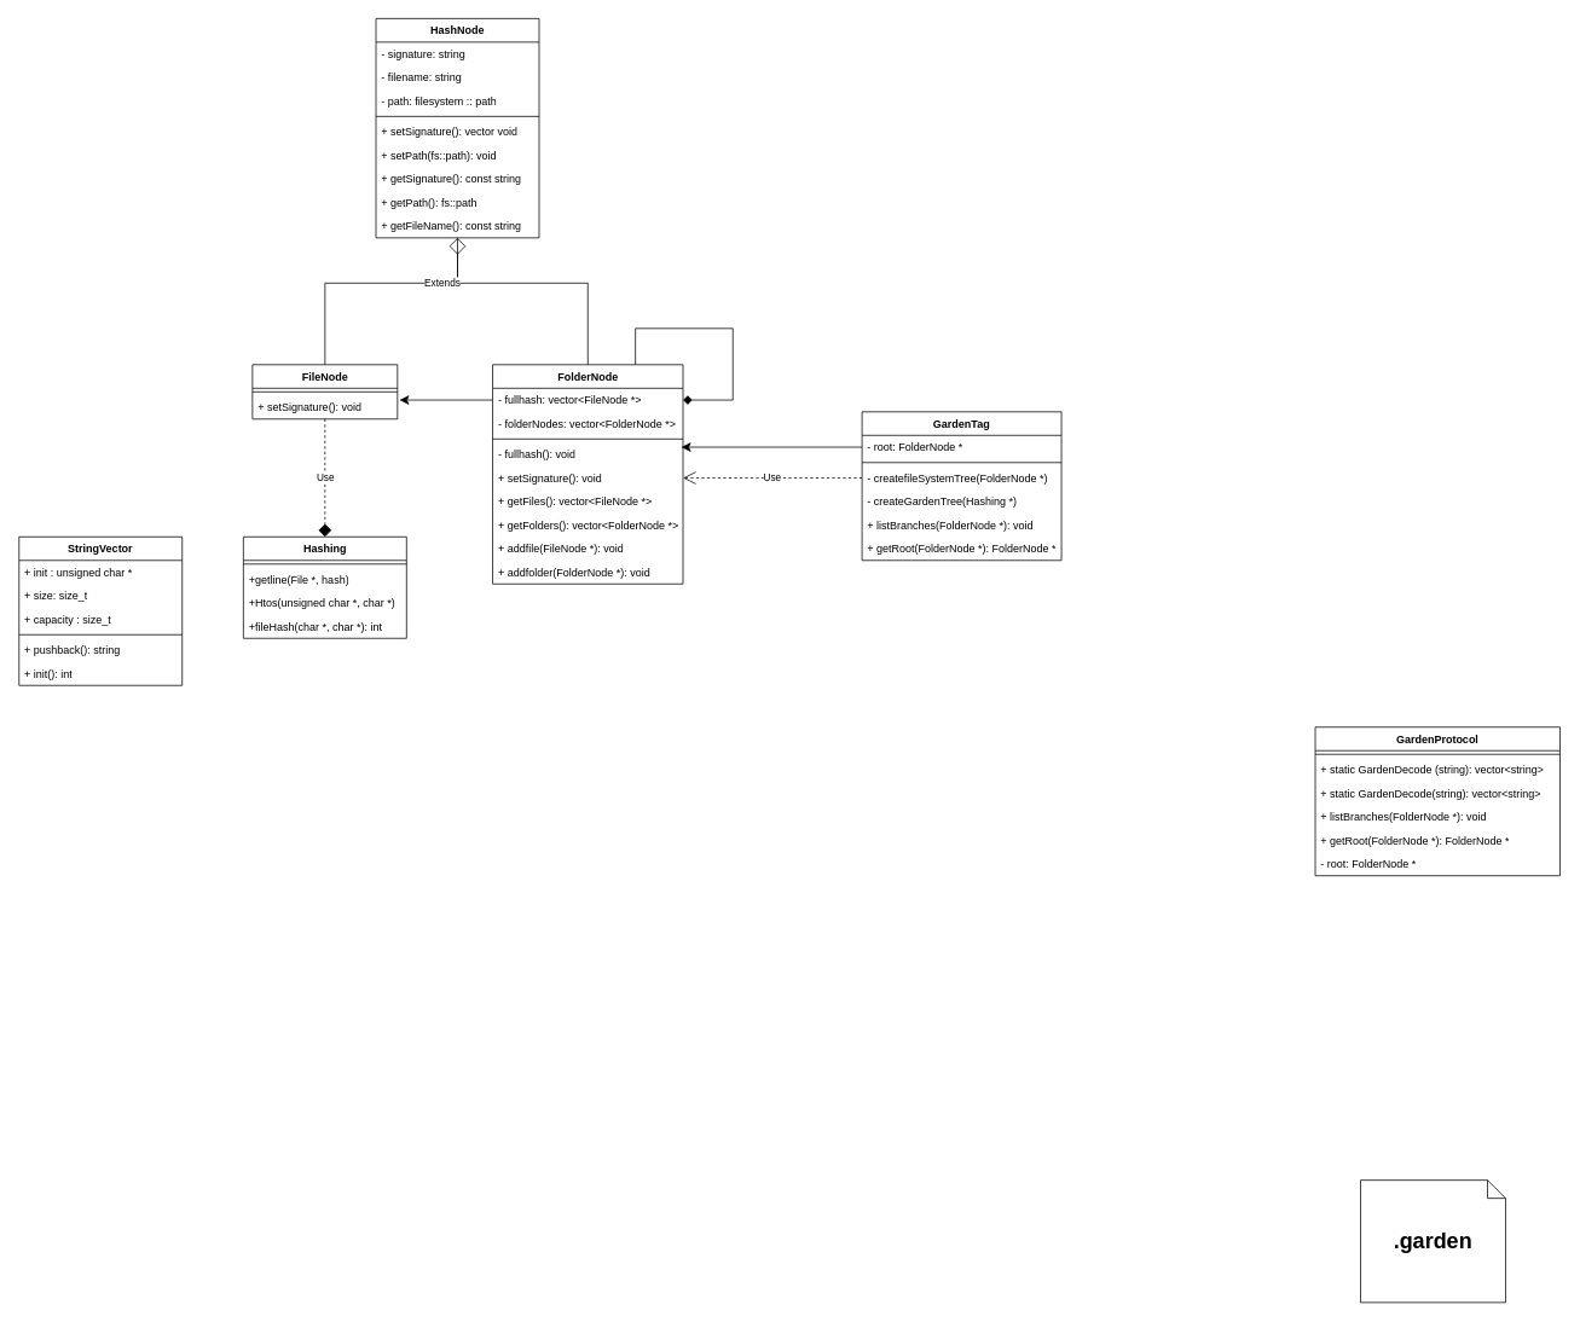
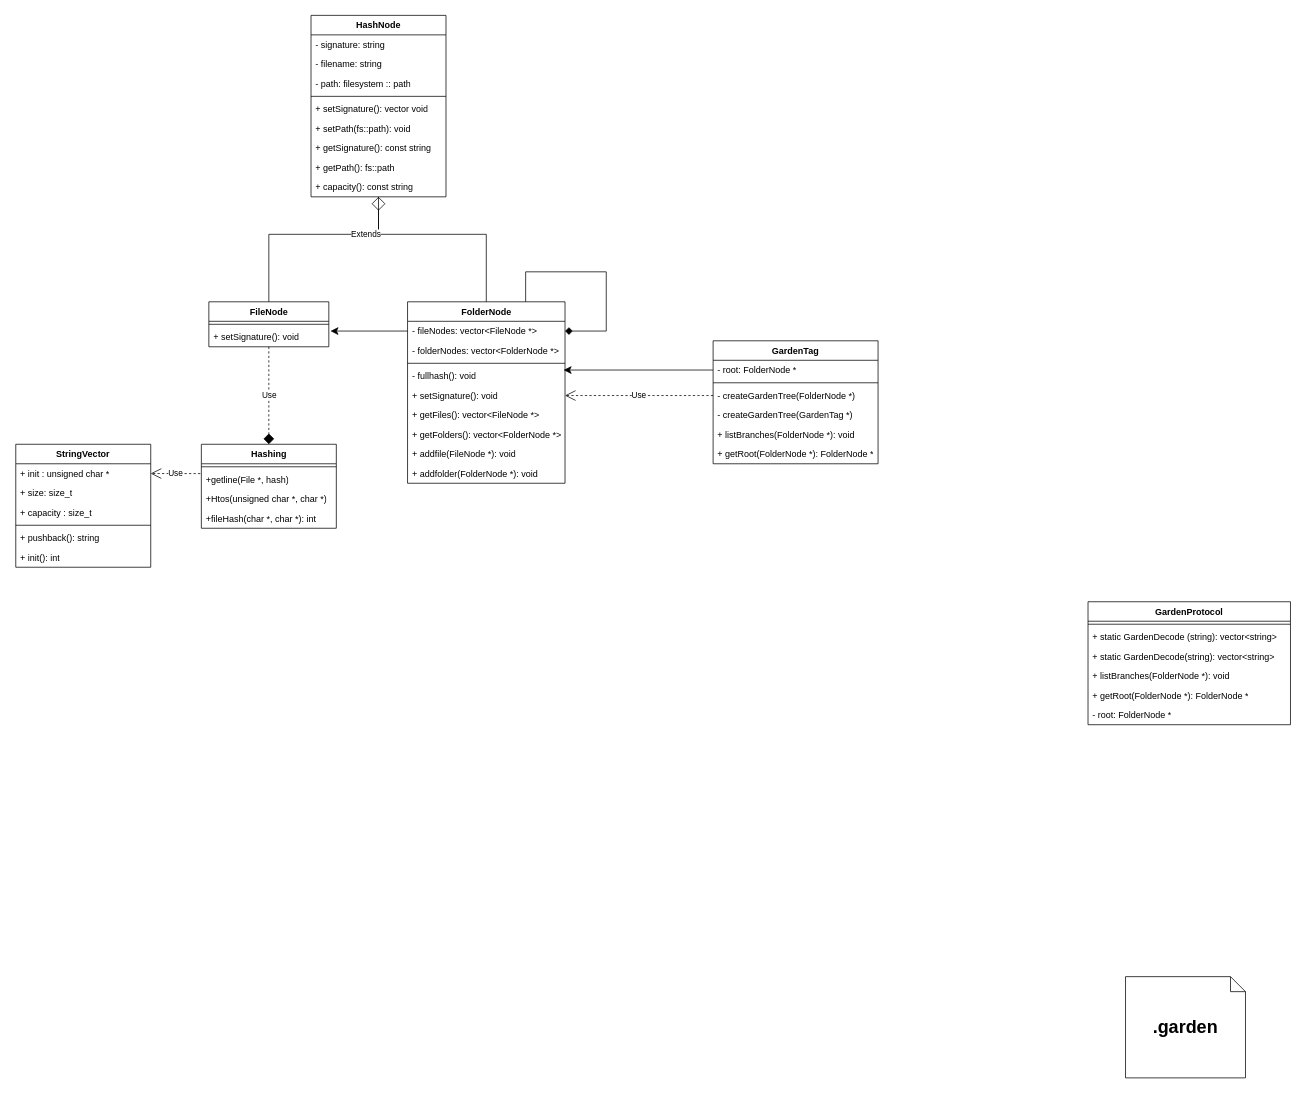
- <mxCell id="11" value="+ getFileName(): const string" style="text;strokeColor=none;fillColor=none;align=left;verticalAlign=top;spacingLeft=4;spacingRight=4;overflow=hidden;rotatable=0;points=[[0,0.5],[1,0.5]];portConstraint=eastwest;whiteSpace=wrap;html=1;" vertex="1" parent="2"><mxGeometry y="216" width="180" height="26" as="geometry" /></mxCell>
+ <mxCell id="11" value="+ capacity(): const string" style="text;strokeColor=none;fillColor=none;align=left;verticalAlign=top;spacingLeft=4;spacingRight=4;overflow=hidden;rotatable=0;points=[[0,0.5],[1,0.5]];portConstraint=eastwest;whiteSpace=wrap;html=1;" vertex="1" parent="2"><mxGeometry y="216" width="180" height="26" as="geometry" /></mxCell>
- <mxCell id="13" value="- fullhash: vector&amp;lt;FileNode *&amp;gt;" style="text;strokeColor=none;fillColor=none;align=left;verticalAlign=top;spacingLeft=4;spacingRight=4;overflow=hidden;rotatable=0;points=[[0,0.5],[1,0.5]];portConstraint=eastwest;whiteSpace=wrap;html=1;" vertex="1" parent="12"><mxGeometry y="26" width="210" height="26" as="geometry" /></mxCell>
+ <mxCell id="13" value="- fileNodes: vector&amp;lt;FileNode *&amp;gt;" style="text;strokeColor=none;fillColor=none;align=left;verticalAlign=top;spacingLeft=4;spacingRight=4;overflow=hidden;rotatable=0;points=[[0,0.5],[1,0.5]];portConstraint=eastwest;whiteSpace=wrap;html=1;" vertex="1" parent="12"><mxGeometry y="26" width="210" height="26" as="geometry" /></mxCell>
- <mxCell id="46" value="- createfileSystemTree(FolderNode *)" style="text;strokeColor=none;fillColor=none;align=left;verticalAlign=top;spacingLeft=4;spacingRight=4;overflow=hidden;rotatable=0;points=[[0,0.5],[1,0.5]];portConstraint=eastwest;whiteSpace=wrap;html=1;" vertex="1" parent="43"><mxGeometry y="60" width="220" height="26" as="geometry" /></mxCell>
+ <mxCell id="46" value="- createGardenTree(FolderNode *)" style="text;strokeColor=none;fillColor=none;align=left;verticalAlign=top;spacingLeft=4;spacingRight=4;overflow=hidden;rotatable=0;points=[[0,0.5],[1,0.5]];portConstraint=eastwest;whiteSpace=wrap;html=1;" vertex="1" parent="43"><mxGeometry y="60" width="220" height="26" as="geometry" /></mxCell>
- <mxCell id="47" value="- createGardenTree(Hashing *)" style="text;strokeColor=none;fillColor=none;align=left;verticalAlign=top;spacingLeft=4;spacingRight=4;overflow=hidden;rotatable=0;points=[[0,0.5],[1,0.5]];portConstraint=eastwest;whiteSpace=wrap;html=1;" vertex="1" parent="43"><mxGeometry y="86" width="220" height="26" as="geometry" /></mxCell>
+ <mxCell id="47" value="- createGardenTree(GardenTag *)" style="text;strokeColor=none;fillColor=none;align=left;verticalAlign=top;spacingLeft=4;spacingRight=4;overflow=hidden;rotatable=0;points=[[0,0.5],[1,0.5]];portConstraint=eastwest;whiteSpace=wrap;html=1;" vertex="1" parent="43"><mxGeometry y="86" width="220" height="26" as="geometry" /></mxCell>
+ <mxCell id="42" value="Use" style="endArrow=open;endSize=12;dashed=1;html=1;rounded=0;exitX=-0.008;exitY=0.197;exitDx=0;exitDy=0;entryX=1;entryY=0.5;entryDx=0;entryDy=0;exitPerimeter=0;" edge="1" parent="1" source="32" target="36"><mxGeometry width="160" relative="1" as="geometry"><mxPoint x="983.75" y="441.57" as="sourcePoint" /><mxPoint x="1073.75" y="441.57" as="targetPoint" /></mxGeometry></mxCell>
